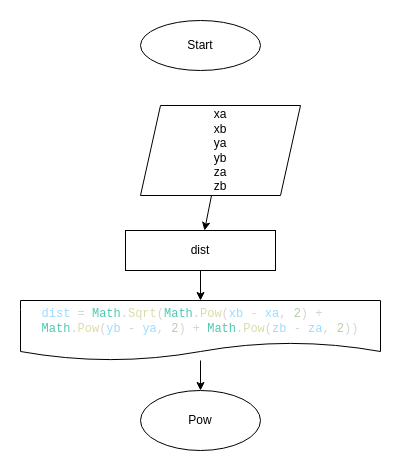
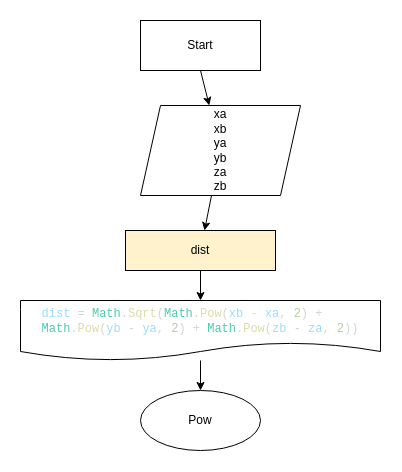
- <mxCell id="3" value="Start" style="ellipse;whiteSpace=wrap;html=1;" parent="1" vertex="1"><mxGeometry x="140" y="20" width="120" height="50" as="geometry" /></mxCell>
+ <mxCell id="3" value="Start" style="whiteSpace=wrap;html=1;rounded=0;" parent="1" vertex="1"><mxGeometry x="140" y="20" width="120" height="50" as="geometry" /></mxCell>
+ <mxCell id="2" value="" style="edgeStyle=none;html=1;exitX=0.5;exitY=1;exitDx=0;exitDy=0;" parent="1" source="3" target="5" edge="1"><mxGeometry relative="1" as="geometry"><mxPoint x="210" y="60" as="sourcePoint" /></mxGeometry></mxCell>
- <mxCell id="7" value="dist" style="whiteSpace=wrap;html=1;" parent="1" vertex="1"><mxGeometry x="125" y="230" width="150" height="40" as="geometry" /></mxCell>
+ <mxCell id="7" value="dist" style="whiteSpace=wrap;html=1;fillColor=#fff2cc;" parent="1" vertex="1"><mxGeometry x="125" y="230" width="150" height="40" as="geometry" /></mxCell>
